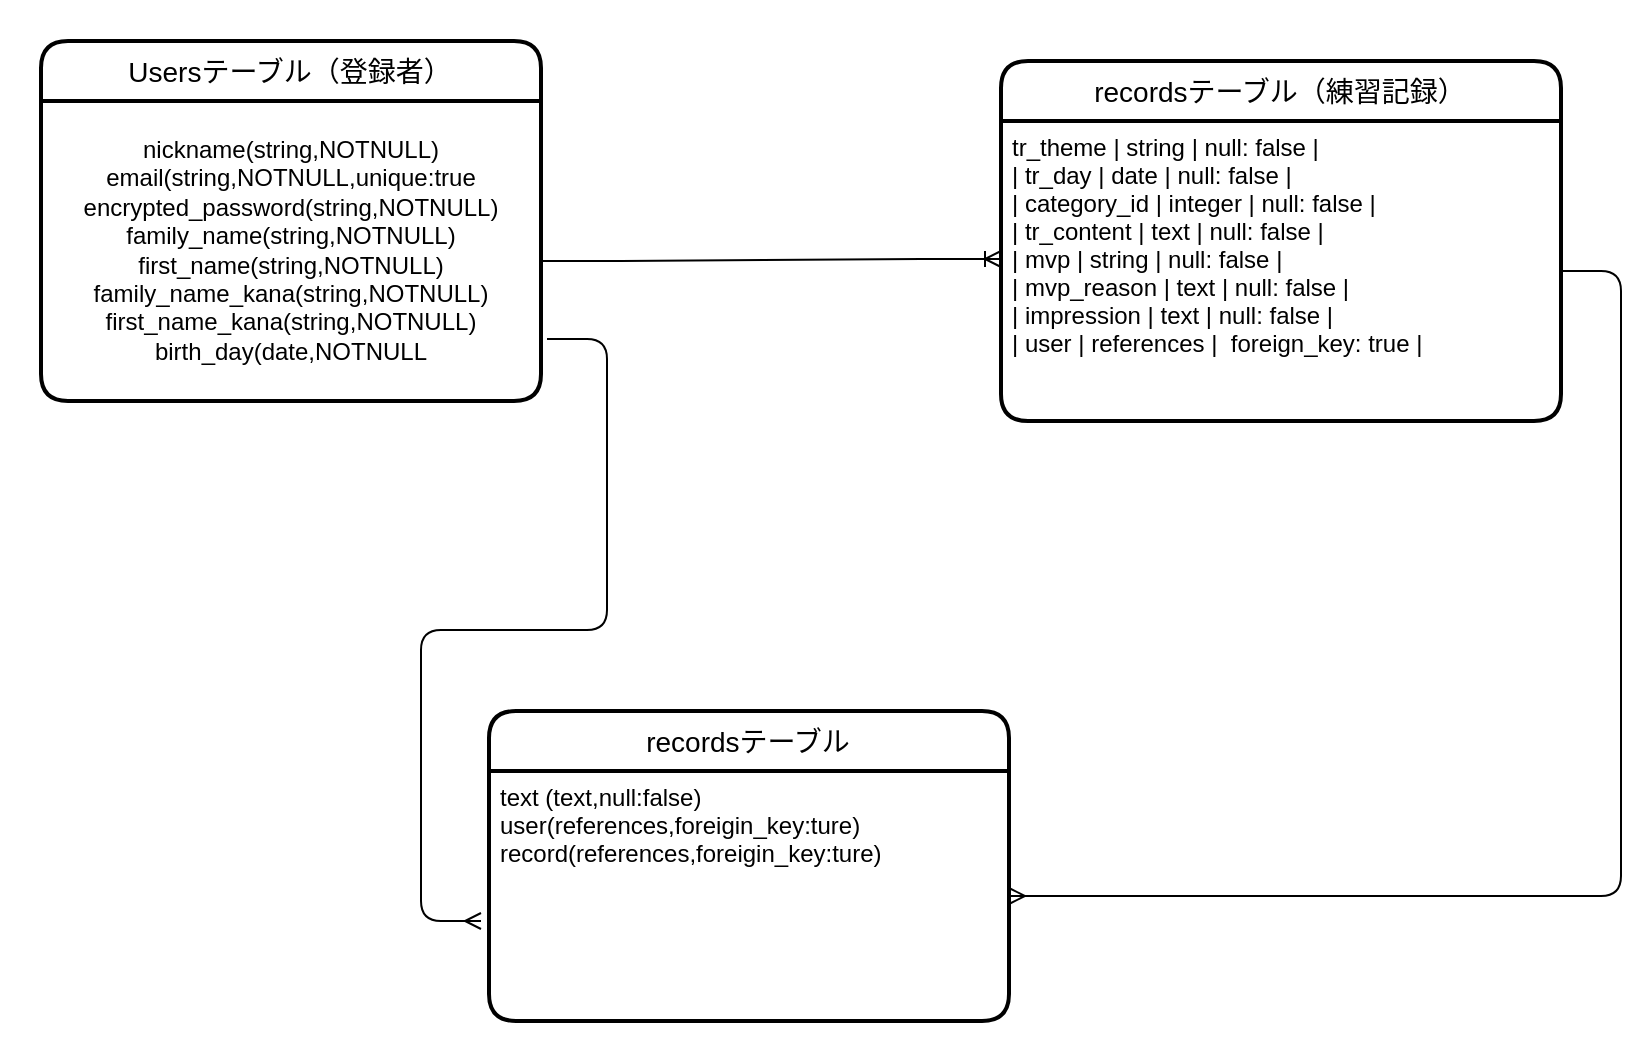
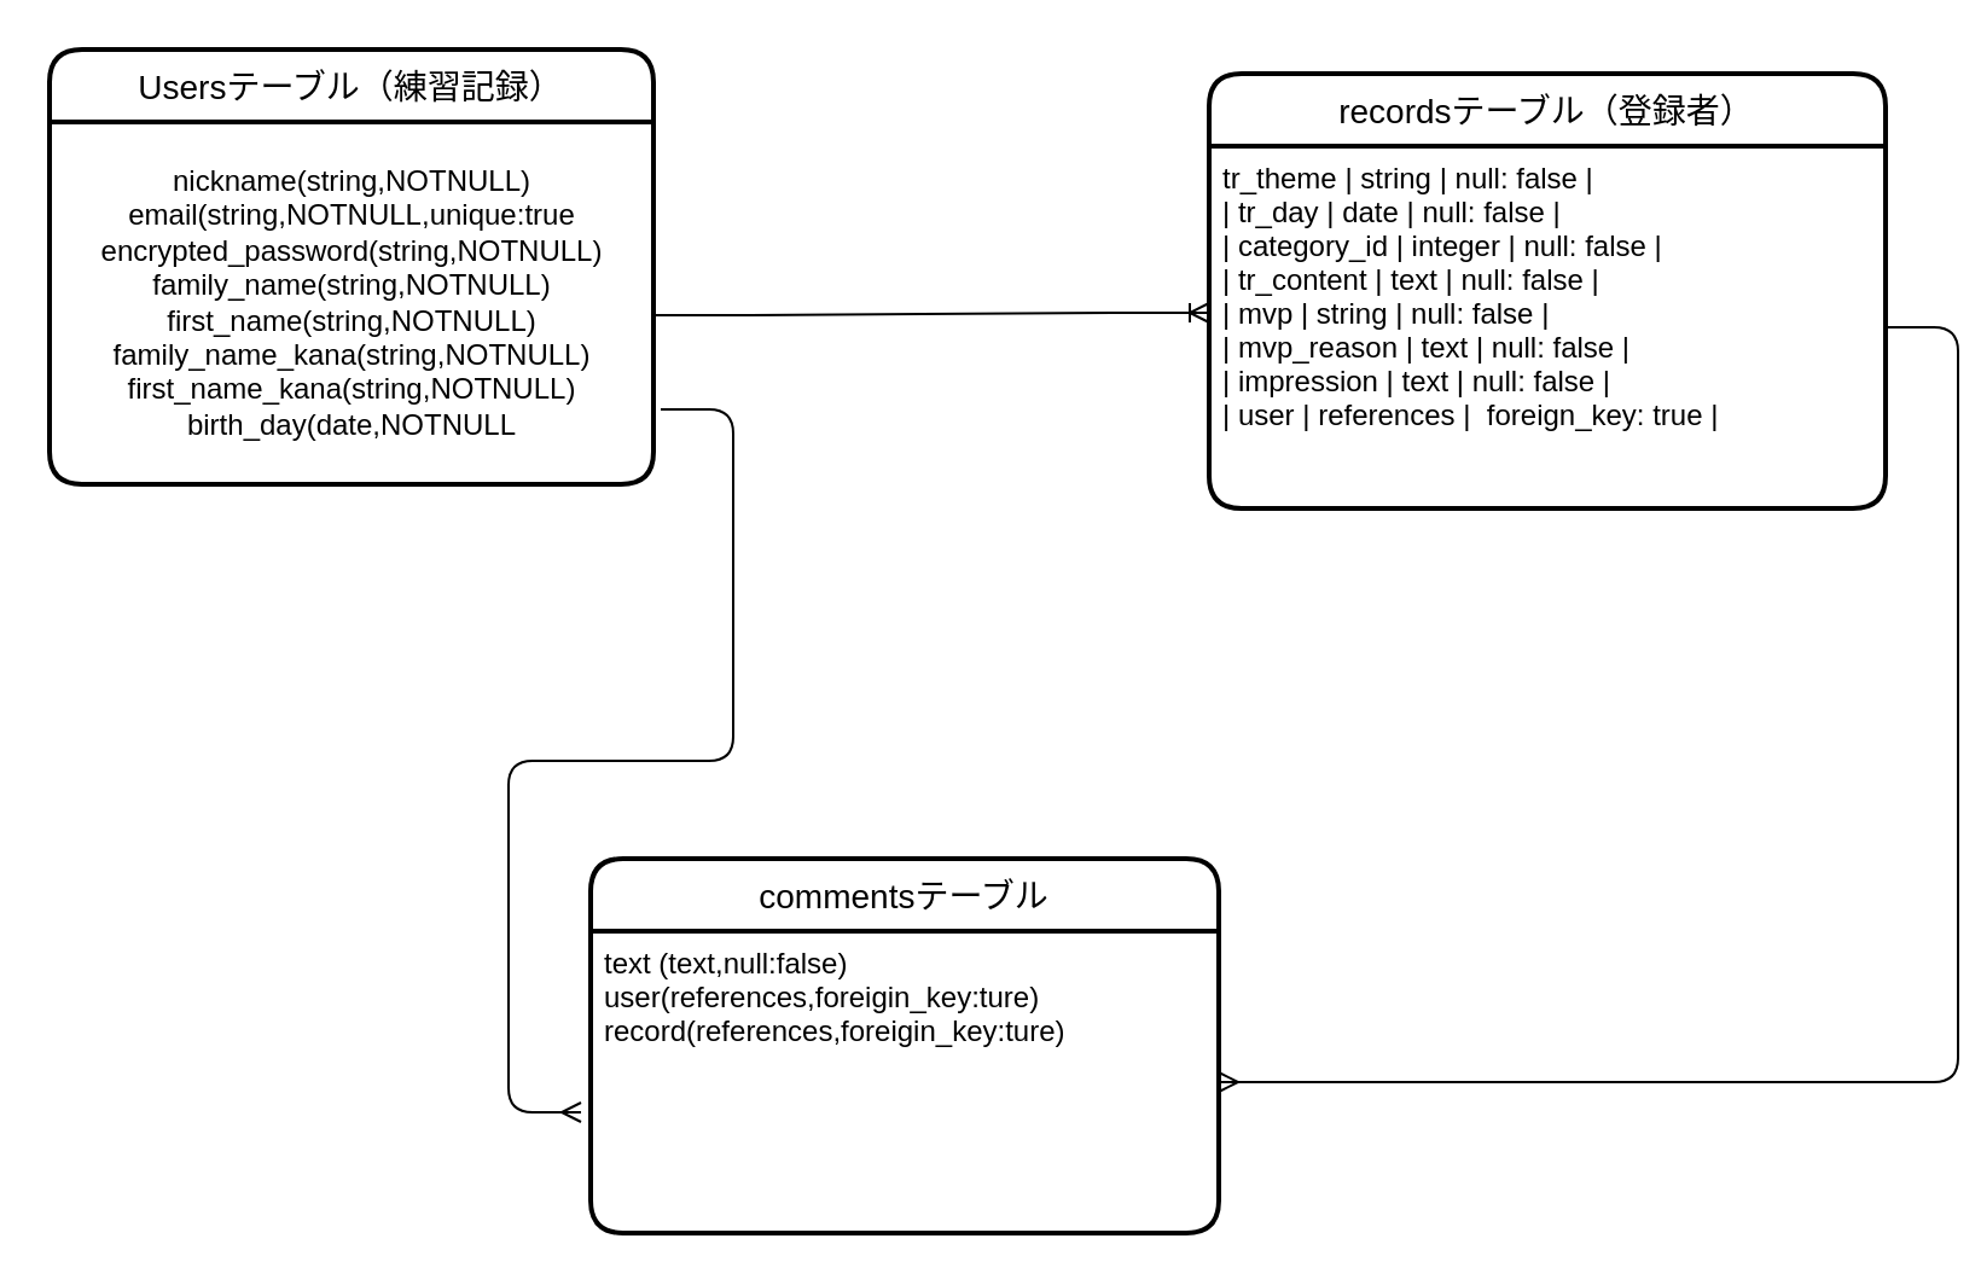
- <mxCell id="2" value="Usersテーブル（登録者）" style="swimlane;childLayout=stackLayout;horizontal=1;startSize=30;horizontalStack=0;rounded=1;fontSize=14;fontStyle=0;strokeWidth=2;resizeParent=0;resizeLast=1;shadow=0;dashed=0;align=center;" vertex="1" parent="1"><mxGeometry x="20" y="20" width="250" height="180" as="geometry" /></mxCell>
+ <mxCell id="2" value="Usersテーブル（練習記録）" style="swimlane;childLayout=stackLayout;horizontal=1;startSize=30;horizontalStack=0;rounded=1;fontSize=14;fontStyle=0;strokeWidth=2;resizeParent=0;resizeLast=1;shadow=0;dashed=0;align=center;" vertex="1" parent="1"><mxGeometry x="20" y="20" width="250" height="180" as="geometry" /></mxCell>
- <mxCell id="4" value="recordsテーブル（練習記録）" style="swimlane;childLayout=stackLayout;horizontal=1;startSize=30;horizontalStack=0;rounded=1;fontSize=14;fontStyle=0;strokeWidth=2;resizeParent=0;resizeLast=1;shadow=0;dashed=0;align=center;" vertex="1" parent="1"><mxGeometry x="500" y="30" width="280" height="180" as="geometry" /></mxCell>
+ <mxCell id="4" value="recordsテーブル（登録者）" style="swimlane;childLayout=stackLayout;horizontal=1;startSize=30;horizontalStack=0;rounded=1;fontSize=14;fontStyle=0;strokeWidth=2;resizeParent=0;resizeLast=1;shadow=0;dashed=0;align=center;" vertex="1" parent="1"><mxGeometry x="500" y="30" width="280" height="180" as="geometry" /></mxCell>
- <mxCell id="6" value="recordsテーブル" style="swimlane;childLayout=stackLayout;horizontal=1;startSize=30;horizontalStack=0;rounded=1;fontSize=14;fontStyle=0;strokeWidth=2;resizeParent=0;resizeLast=1;shadow=0;dashed=0;align=center;" vertex="1" parent="1"><mxGeometry x="244" y="355" width="260" height="155" as="geometry" /></mxCell>
+ <mxCell id="6" value="commentsテーブル" style="swimlane;childLayout=stackLayout;horizontal=1;startSize=30;horizontalStack=0;rounded=1;fontSize=14;fontStyle=0;strokeWidth=2;resizeParent=0;resizeLast=1;shadow=0;dashed=0;align=center;" vertex="1" parent="1"><mxGeometry x="244" y="355" width="260" height="155" as="geometry" /></mxCell>
